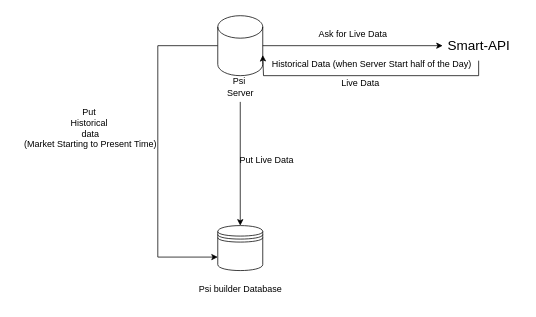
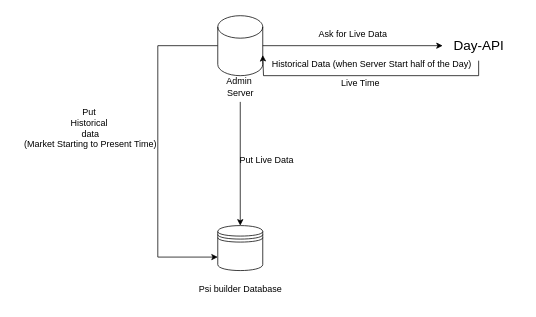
- <mxCell id="7" value="&lt;span style=&quot;font-size: 18px;&quot;&gt;Smart-API&lt;/span&gt;" style="text;html=1;align=center;verticalAlign=middle;resizable=0;points=[];autosize=1;strokeColor=none;fillColor=none;" vertex="1" parent="1"><mxGeometry x="583" y="40" width="110" height="40" as="geometry" /></mxCell>
+ <mxCell id="7" value="&lt;span style=&quot;font-size: 18px;&quot;&gt;Day-API&lt;/span&gt;" style="text;html=1;align=center;verticalAlign=middle;resizable=0;points=[];autosize=1;strokeColor=none;fillColor=none;" vertex="1" parent="1"><mxGeometry x="583" y="40" width="110" height="40" as="geometry" /></mxCell>
- <mxCell id="11" value="Live Data" style="text;html=1;align=center;verticalAlign=middle;resizable=0;points=[];autosize=1;strokeColor=none;fillColor=none;" vertex="1" parent="1"><mxGeometry x="445" y="95" width="70" height="30" as="geometry" /></mxCell>
+ <mxCell id="11" value="Live Time" style="text;html=1;align=center;verticalAlign=middle;resizable=0;points=[];autosize=1;strokeColor=none;fillColor=none;" vertex="1" parent="1"><mxGeometry x="445" y="95" width="70" height="30" as="geometry" /></mxCell>
- <mxCell id="5" value="Psi&amp;nbsp;&lt;div&gt;Server&lt;/div&gt;" style="text;html=1;align=center;verticalAlign=middle;resizable=0;points=[];autosize=1;strokeColor=none;fillColor=none;" vertex="1" parent="1"><mxGeometry x="290" y="95" width="60" height="40" as="geometry" /></mxCell>
+ <mxCell id="5" value="Admin&amp;nbsp;&lt;div&gt;Server&lt;/div&gt;" style="text;html=1;align=center;verticalAlign=middle;resizable=0;points=[];autosize=1;strokeColor=none;fillColor=none;" vertex="1" parent="1"><mxGeometry x="290" y="95" width="60" height="40" as="geometry" /></mxCell>
